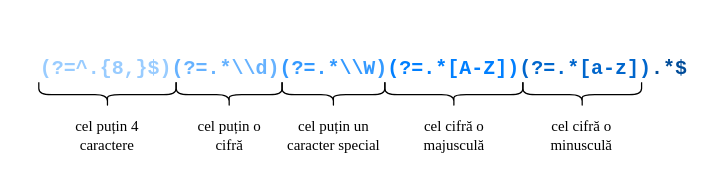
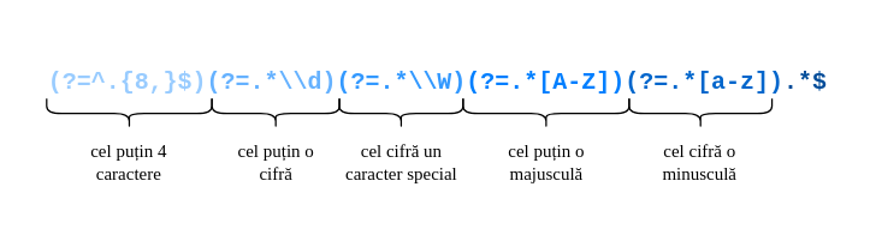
- <mxCell id="10" value="&lt;font face=&quot;Times New Roman&quot;&gt;cel puțin un caracter special&lt;/font&gt;" style="text;html=1;strokeColor=none;fillColor=none;align=center;verticalAlign=middle;whiteSpace=wrap;rounded=0;" vertex="1" parent="1"><mxGeometry x="226.5" y="92.92" width="79" height="30" as="geometry" /></mxCell>
+ <mxCell id="10" value="&lt;font face=&quot;Times New Roman&quot;&gt;cel cifră un caracter special&lt;/font&gt;" style="text;html=1;strokeColor=none;fillColor=none;align=center;verticalAlign=middle;whiteSpace=wrap;rounded=0;" vertex="1" parent="1"><mxGeometry x="226.5" y="92.92" width="79" height="30" as="geometry" /></mxCell>
- <mxCell id="11" value="&lt;font face=&quot;Times New Roman&quot;&gt;cel cifră o majusculă&lt;/font&gt;" style="text;html=1;strokeColor=none;fillColor=none;align=center;verticalAlign=middle;whiteSpace=wrap;rounded=0;" vertex="1" parent="1"><mxGeometry x="332.5" y="92.92" width="60" height="30" as="geometry" /></mxCell>
+ <mxCell id="11" value="&lt;font face=&quot;Times New Roman&quot;&gt;cel puțin o majusculă&lt;/font&gt;" style="text;html=1;strokeColor=none;fillColor=none;align=center;verticalAlign=middle;whiteSpace=wrap;rounded=0;" vertex="1" parent="1"><mxGeometry x="332.5" y="92.92" width="60" height="30" as="geometry" /></mxCell>
